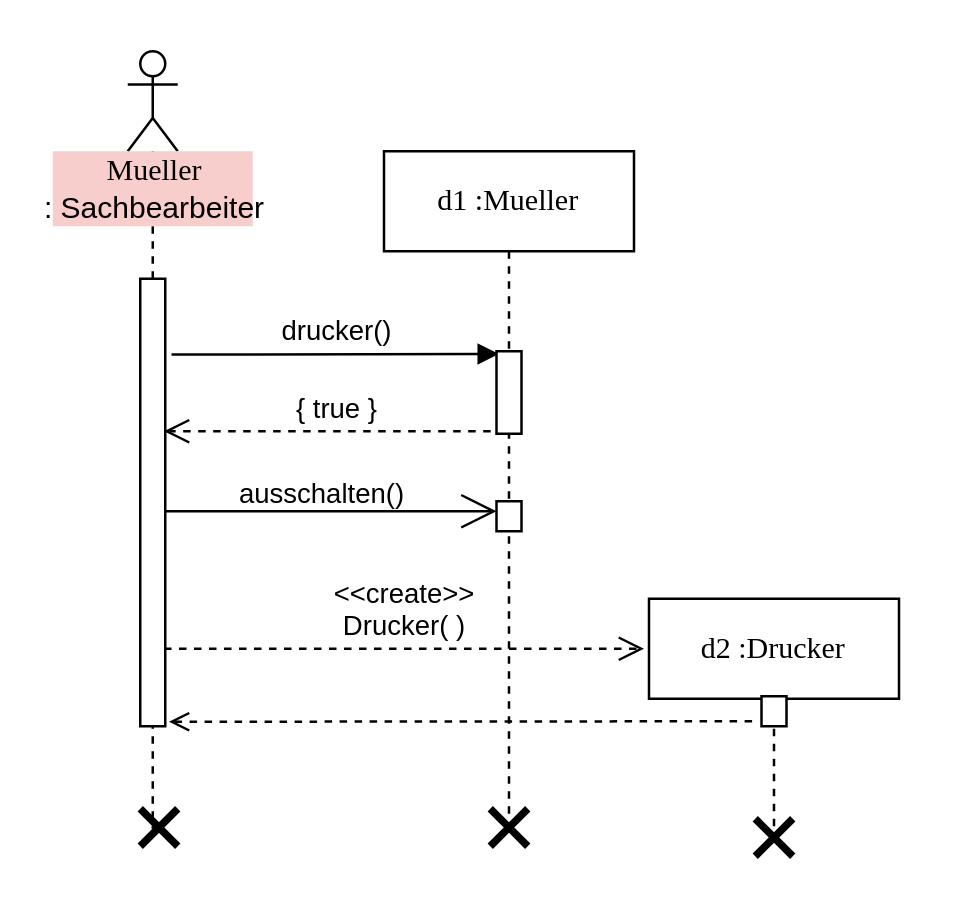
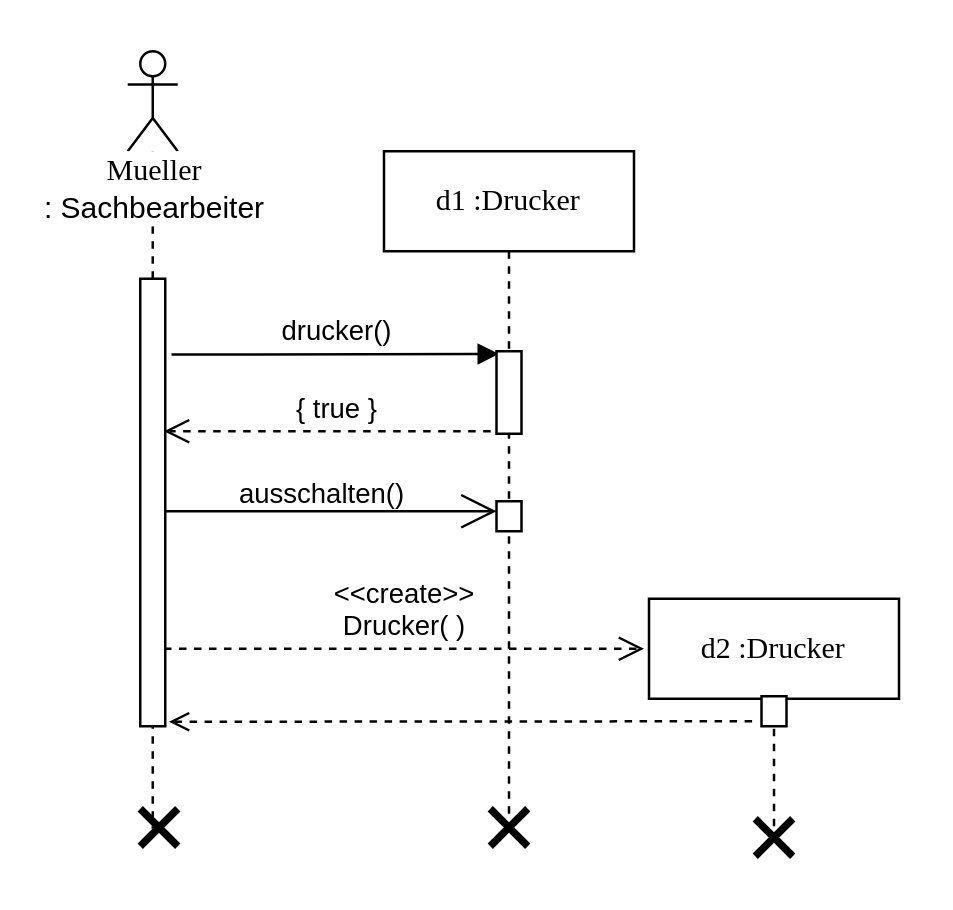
- <mxCell id="8" value="&lt;div&gt;&lt;font face=&quot;Verdana&quot;&gt;Mueller&lt;/font&gt;&lt;br&gt;&lt;/div&gt;&lt;div&gt;: Sachbearbeiter&lt;br&gt;&lt;/div&gt;" style="html=1;rounded=0;shadow=0;glass=0;sketch=0;strokeColor=none;fillColor=#f8cecc;" parent="1" vertex="1"><mxGeometry x="20.5" y="60" width="80" height="30" as="geometry" /></mxCell>
+ <mxCell id="8" value="&lt;div&gt;&lt;font face=&quot;Verdana&quot;&gt;Mueller&lt;/font&gt;&lt;br&gt;&lt;/div&gt;&lt;div&gt;: Sachbearbeiter&lt;br&gt;&lt;/div&gt;" style="html=1;rounded=0;shadow=0;glass=0;sketch=0;strokeColor=none;" parent="1" vertex="1"><mxGeometry x="20.5" y="60" width="80" height="30" as="geometry" /></mxCell>
- <mxCell id="2" value="d1 :Mueller" style="shape=umlLifeline;perimeter=lifelinePerimeter;whiteSpace=wrap;html=1;container=1;collapsible=0;recursiveResize=0;outlineConnect=0;rounded=0;shadow=0;comic=0;labelBackgroundColor=none;strokeWidth=1;fontFamily=Verdana;fontSize=12;align=center;" parent="1" vertex="1"><mxGeometry x="153" y="60" width="100" height="268" as="geometry" /></mxCell>
+ <mxCell id="2" value="d1 :Drucker" style="shape=umlLifeline;perimeter=lifelinePerimeter;whiteSpace=wrap;html=1;container=1;collapsible=0;recursiveResize=0;outlineConnect=0;rounded=0;shadow=0;comic=0;labelBackgroundColor=none;strokeWidth=1;fontFamily=Verdana;fontSize=12;align=center;" parent="1" vertex="1"><mxGeometry x="153" y="60" width="100" height="268" as="geometry" /></mxCell>
